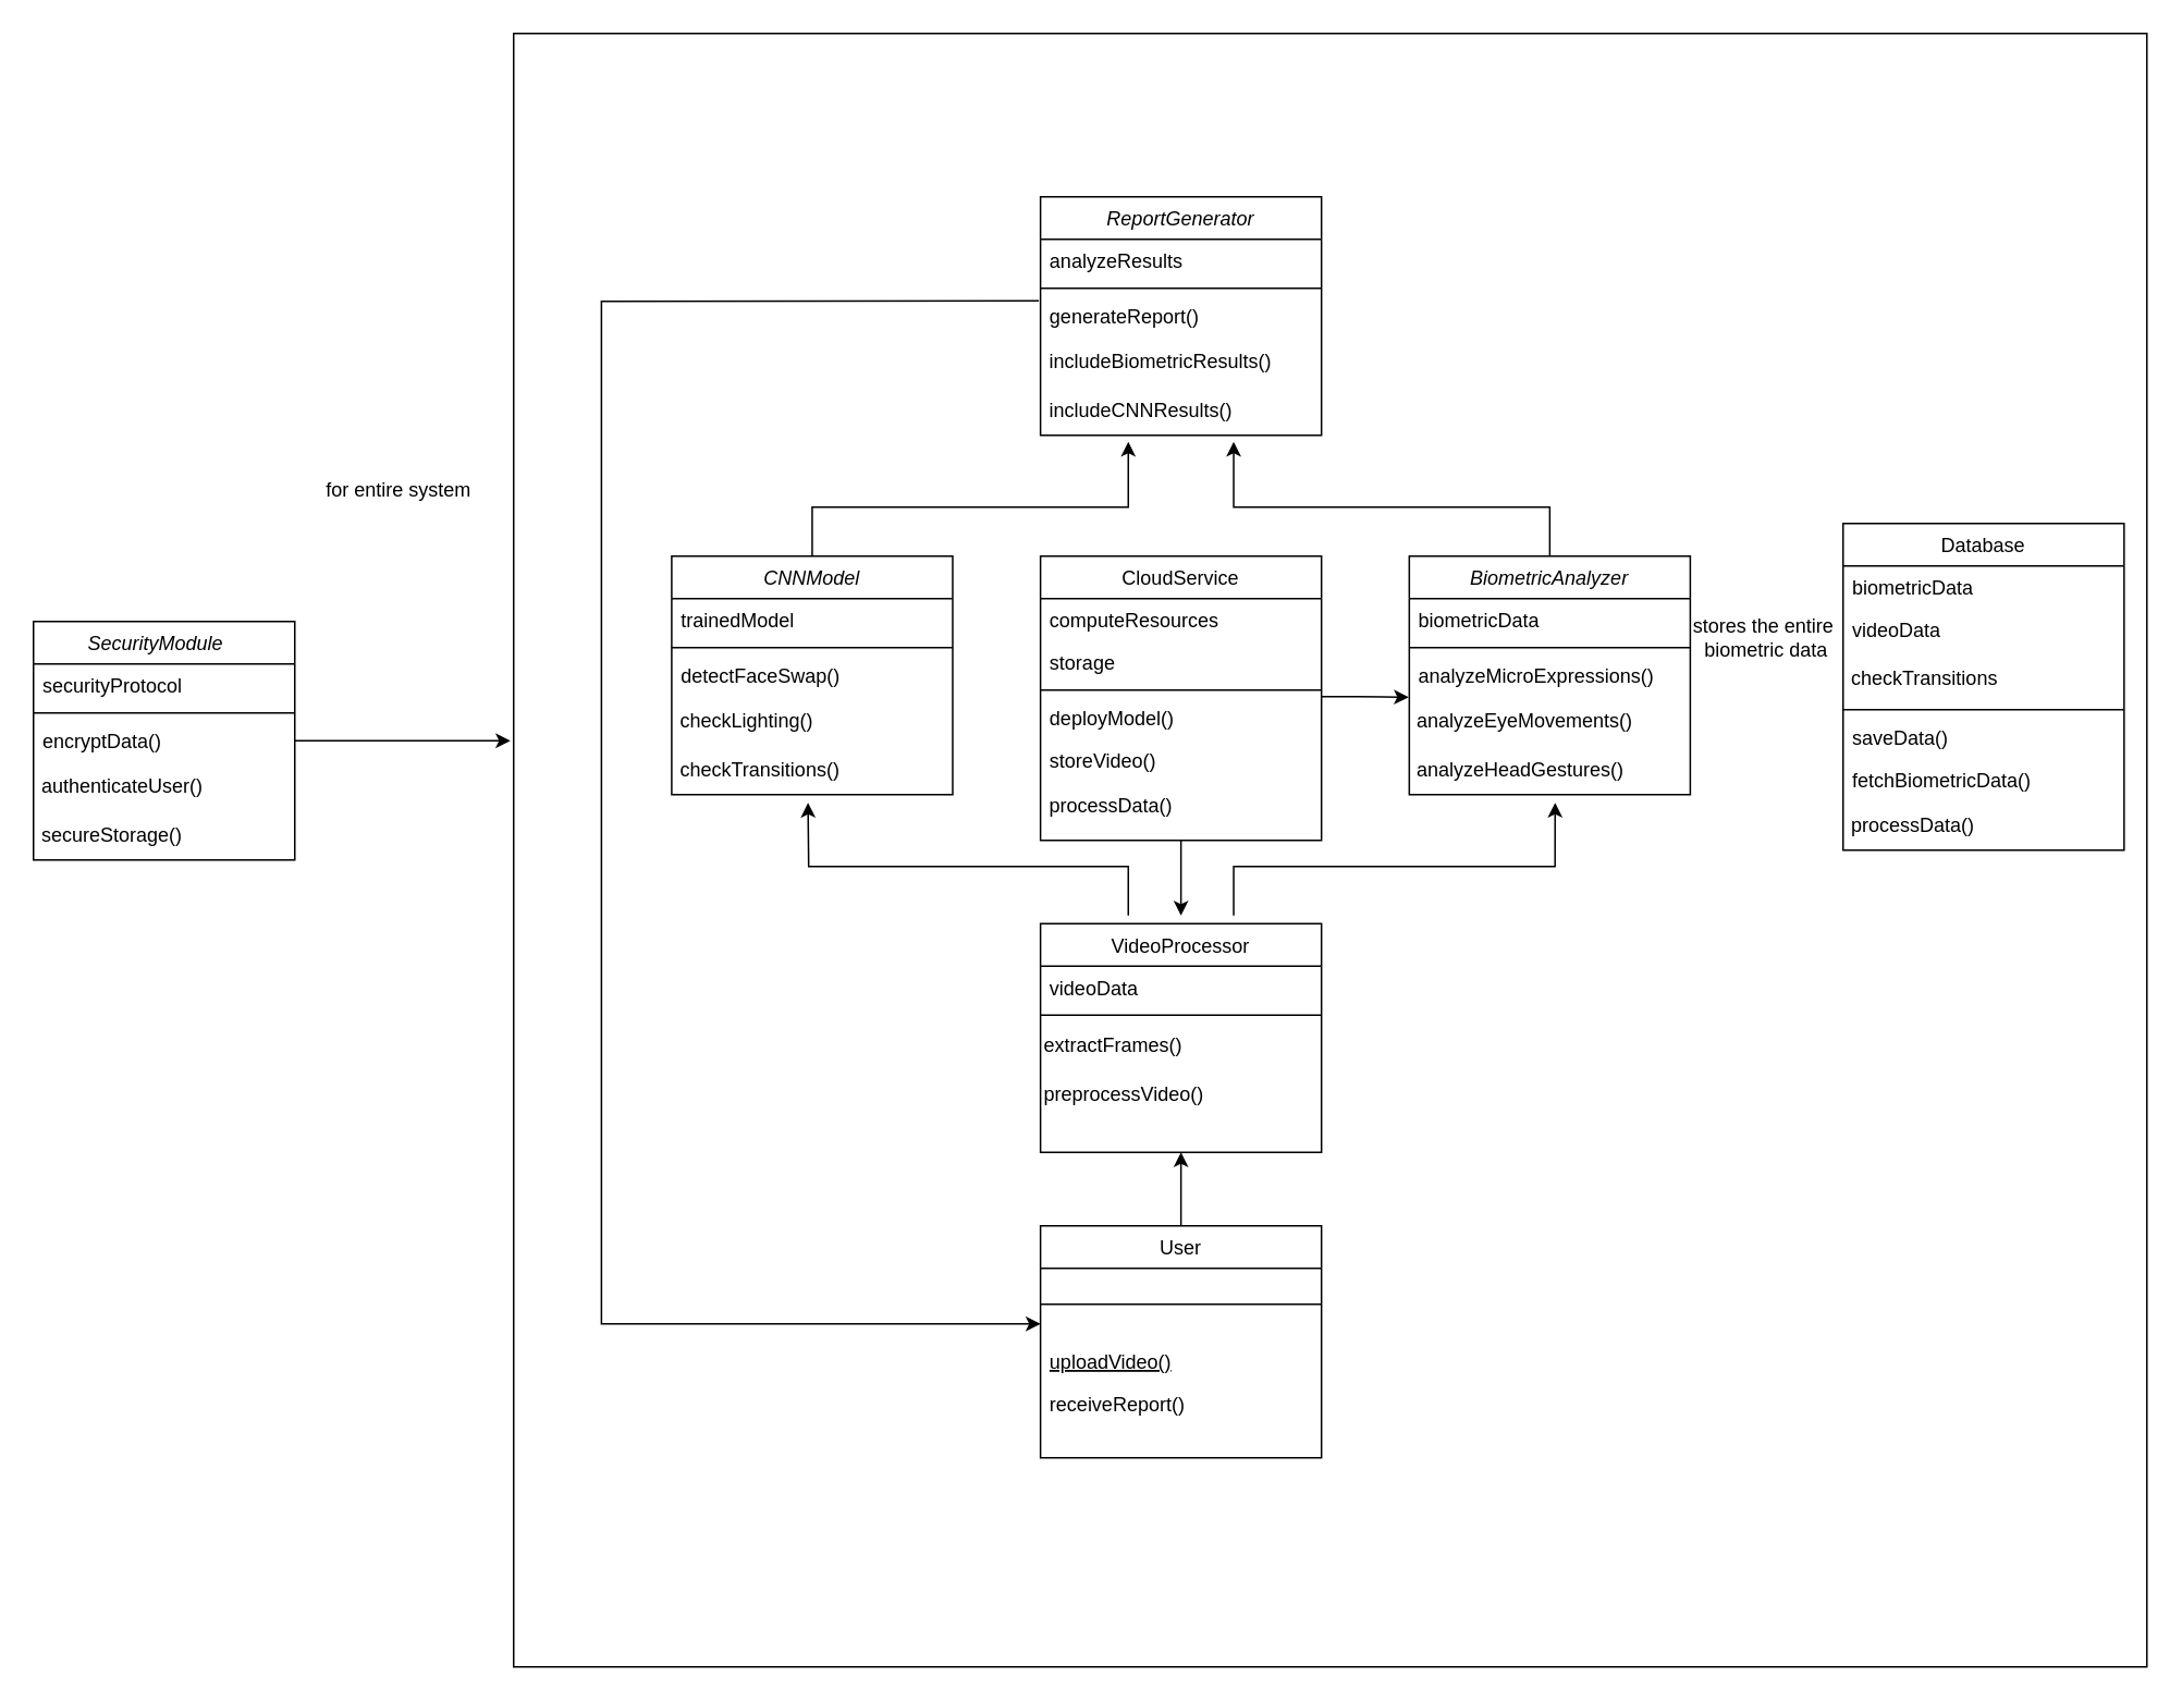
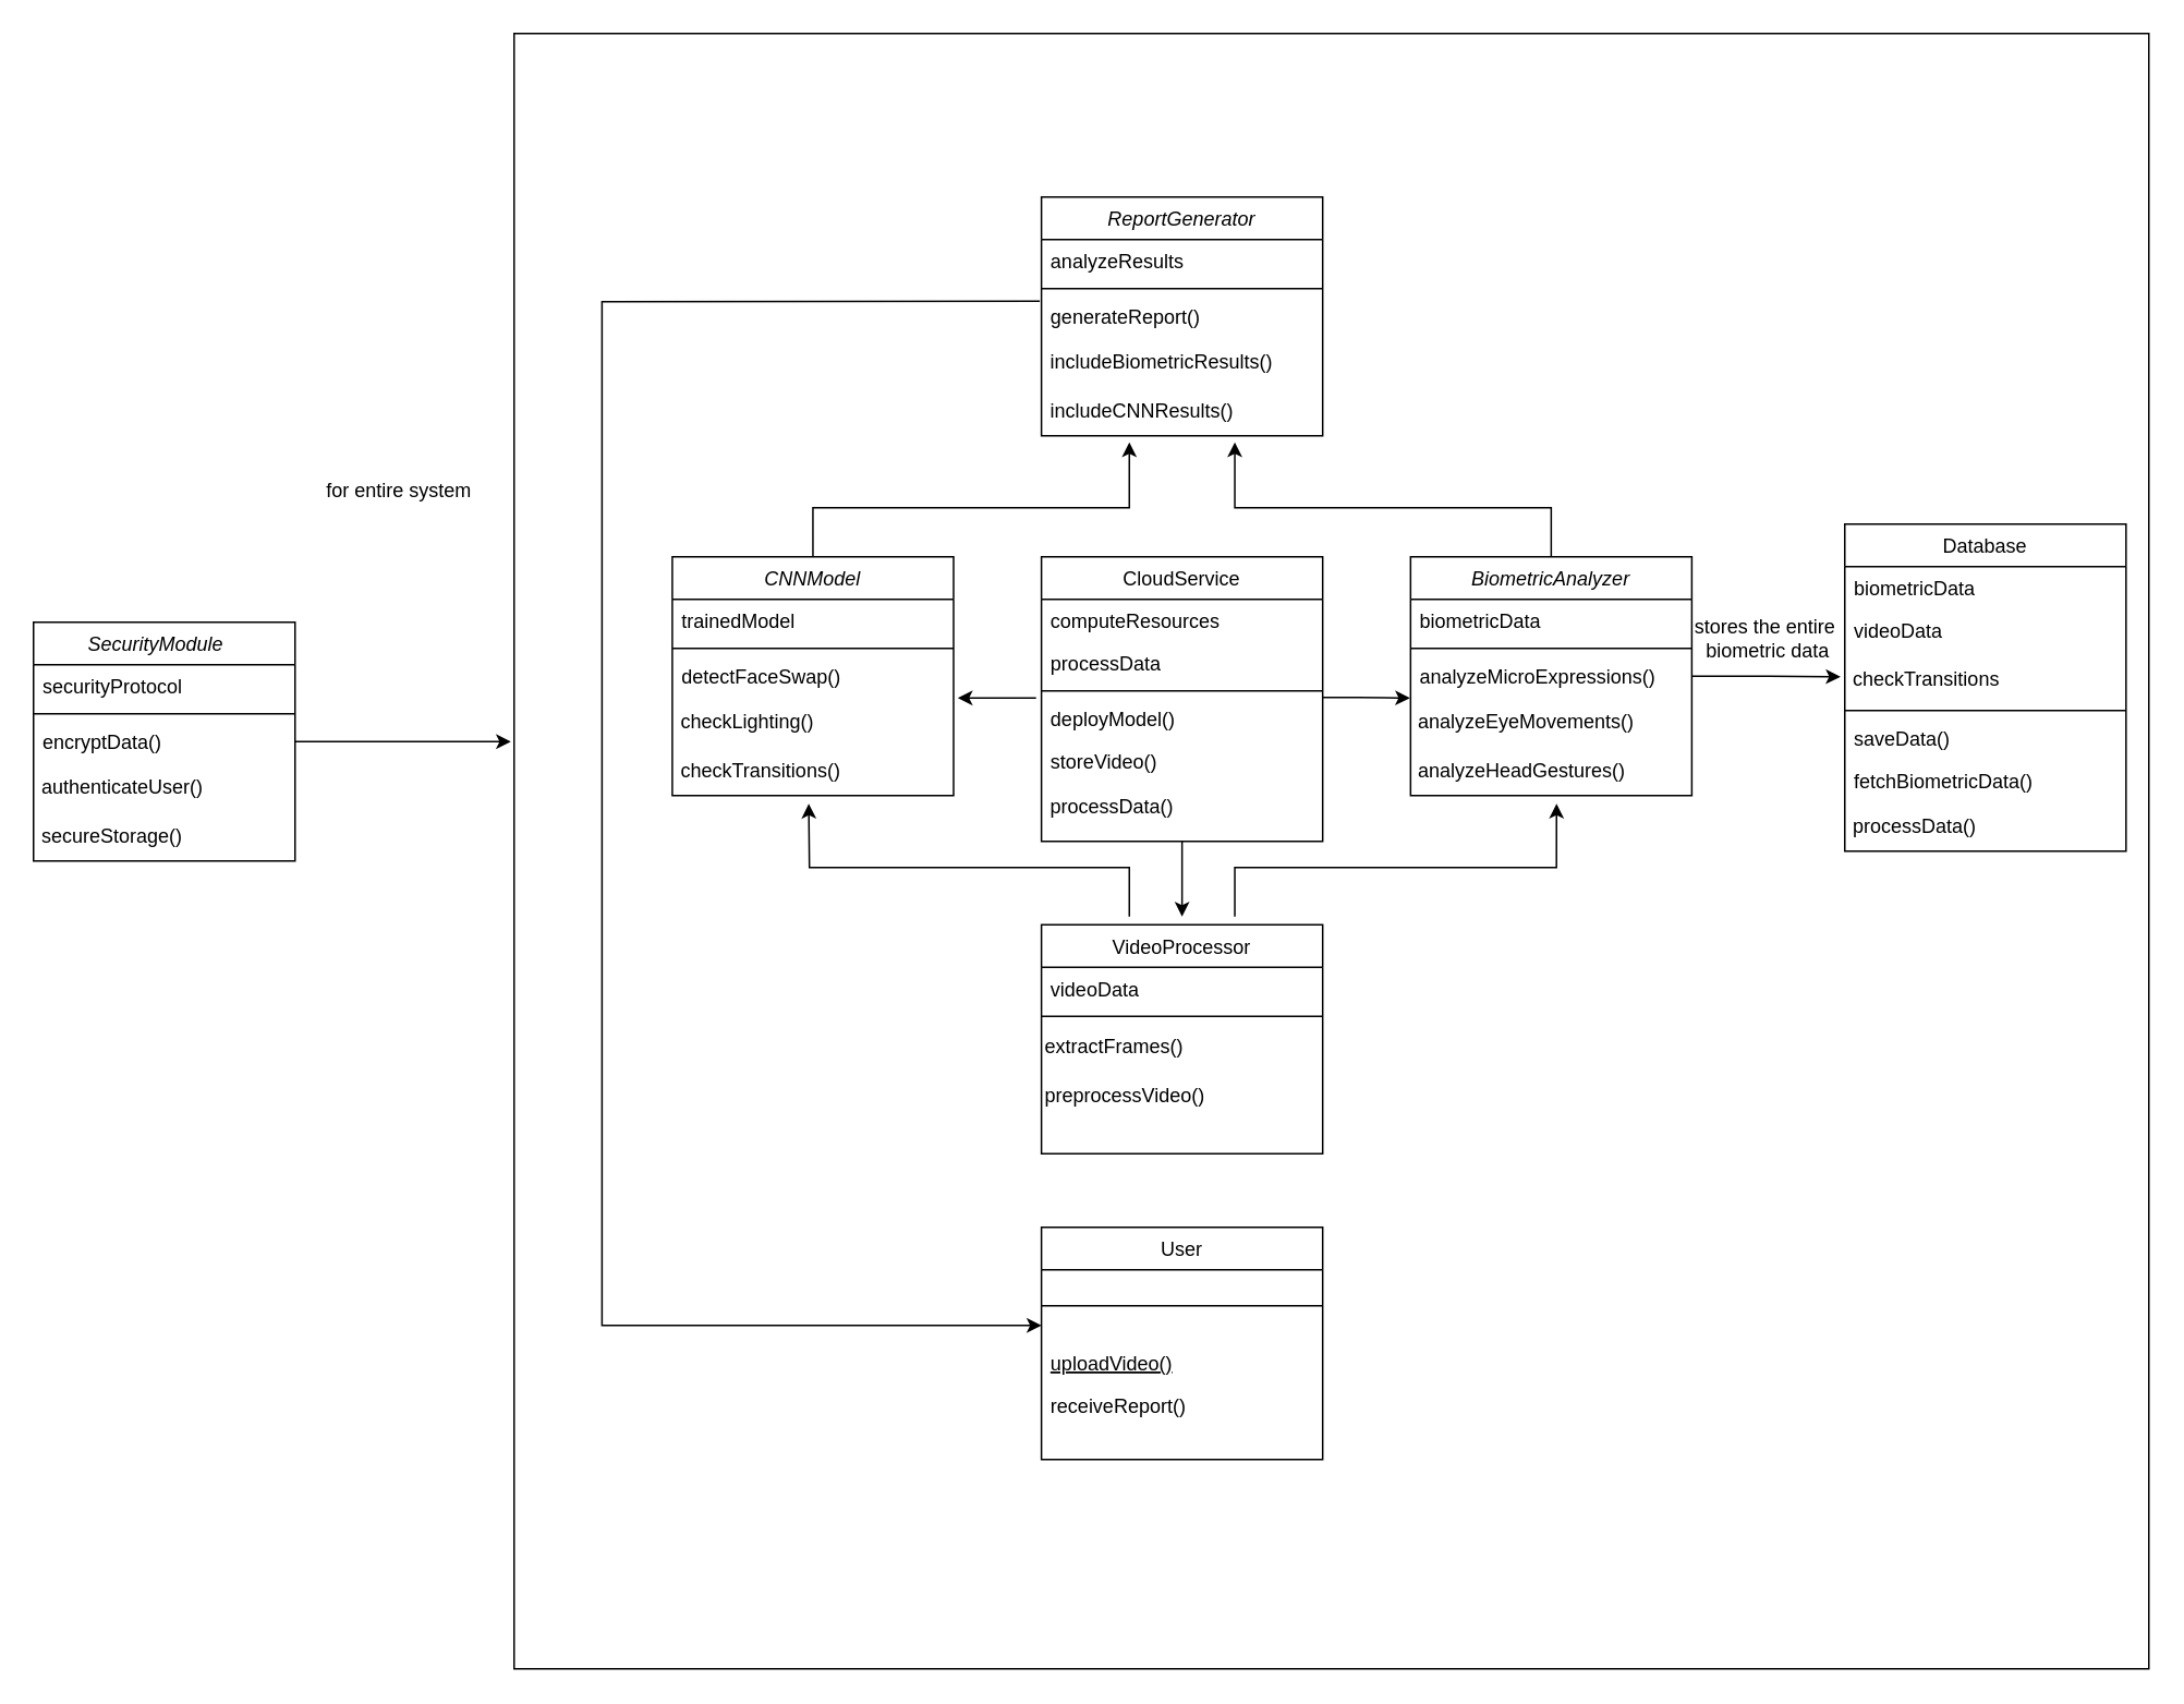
- <mxCell id="28" value="storage" style="text;align=left;verticalAlign=top;spacingLeft=4;spacingRight=4;overflow=hidden;rotatable=0;points=[[0,0.5],[1,0.5]];portConstraint=eastwest;rounded=0;shadow=0;html=0;" parent="26" vertex="1"><mxGeometry y="52" width="172.043" height="26" as="geometry" /></mxCell>
+ <mxCell id="28" value="processData" style="text;align=left;verticalAlign=top;spacingLeft=4;spacingRight=4;overflow=hidden;rotatable=0;points=[[0,0.5],[1,0.5]];portConstraint=eastwest;rounded=0;shadow=0;html=0;" parent="26" vertex="1"><mxGeometry y="52" width="172.043" height="26" as="geometry" /></mxCell>
+ <mxCell id="62" style="edgeStyle=orthogonalEdgeStyle;rounded=0;orthogonalLoop=1;jettySize=auto;html=1;exitX=1;exitY=0.5;exitDx=0;exitDy=0;entryX=-0.015;entryY=0.444;entryDx=0;entryDy=0;entryPerimeter=0;" edge="1" parent="8" source="36" target="57"><mxGeometry relative="1" as="geometry"><mxPoint x="795.699" y="393" as="targetPoint" /></mxGeometry></mxCell>
+ <mxCell id="51" value="" style="endArrow=classic;html=1;rounded=0;exitX=-0.019;exitY=0.013;exitDx=0;exitDy=0;exitPerimeter=0;entryX=1.015;entryY=1.013;entryDx=0;entryDy=0;entryPerimeter=0;" edge="1" parent="10" source="30" target="14"><mxGeometry width="50" height="50" relative="1" as="geometry"><mxPoint x="322.581" y="320" as="sourcePoint" /><mxPoint x="376.344" y="270" as="targetPoint" /></mxGeometry></mxCell>
- <mxCell id="45" value="" style="endArrow=classic;html=1;rounded=0;exitX=0.5;exitY=0;exitDx=0;exitDy=0;entryX=0.5;entryY=1;entryDx=0;entryDy=0;" edge="1" parent="10" source="17" target="21"><mxGeometry width="50" height="50" relative="1" as="geometry"><mxPoint x="236.559" y="590" as="sourcePoint" /><mxPoint x="301.075" y="580" as="targetPoint" /></mxGeometry></mxCell>
